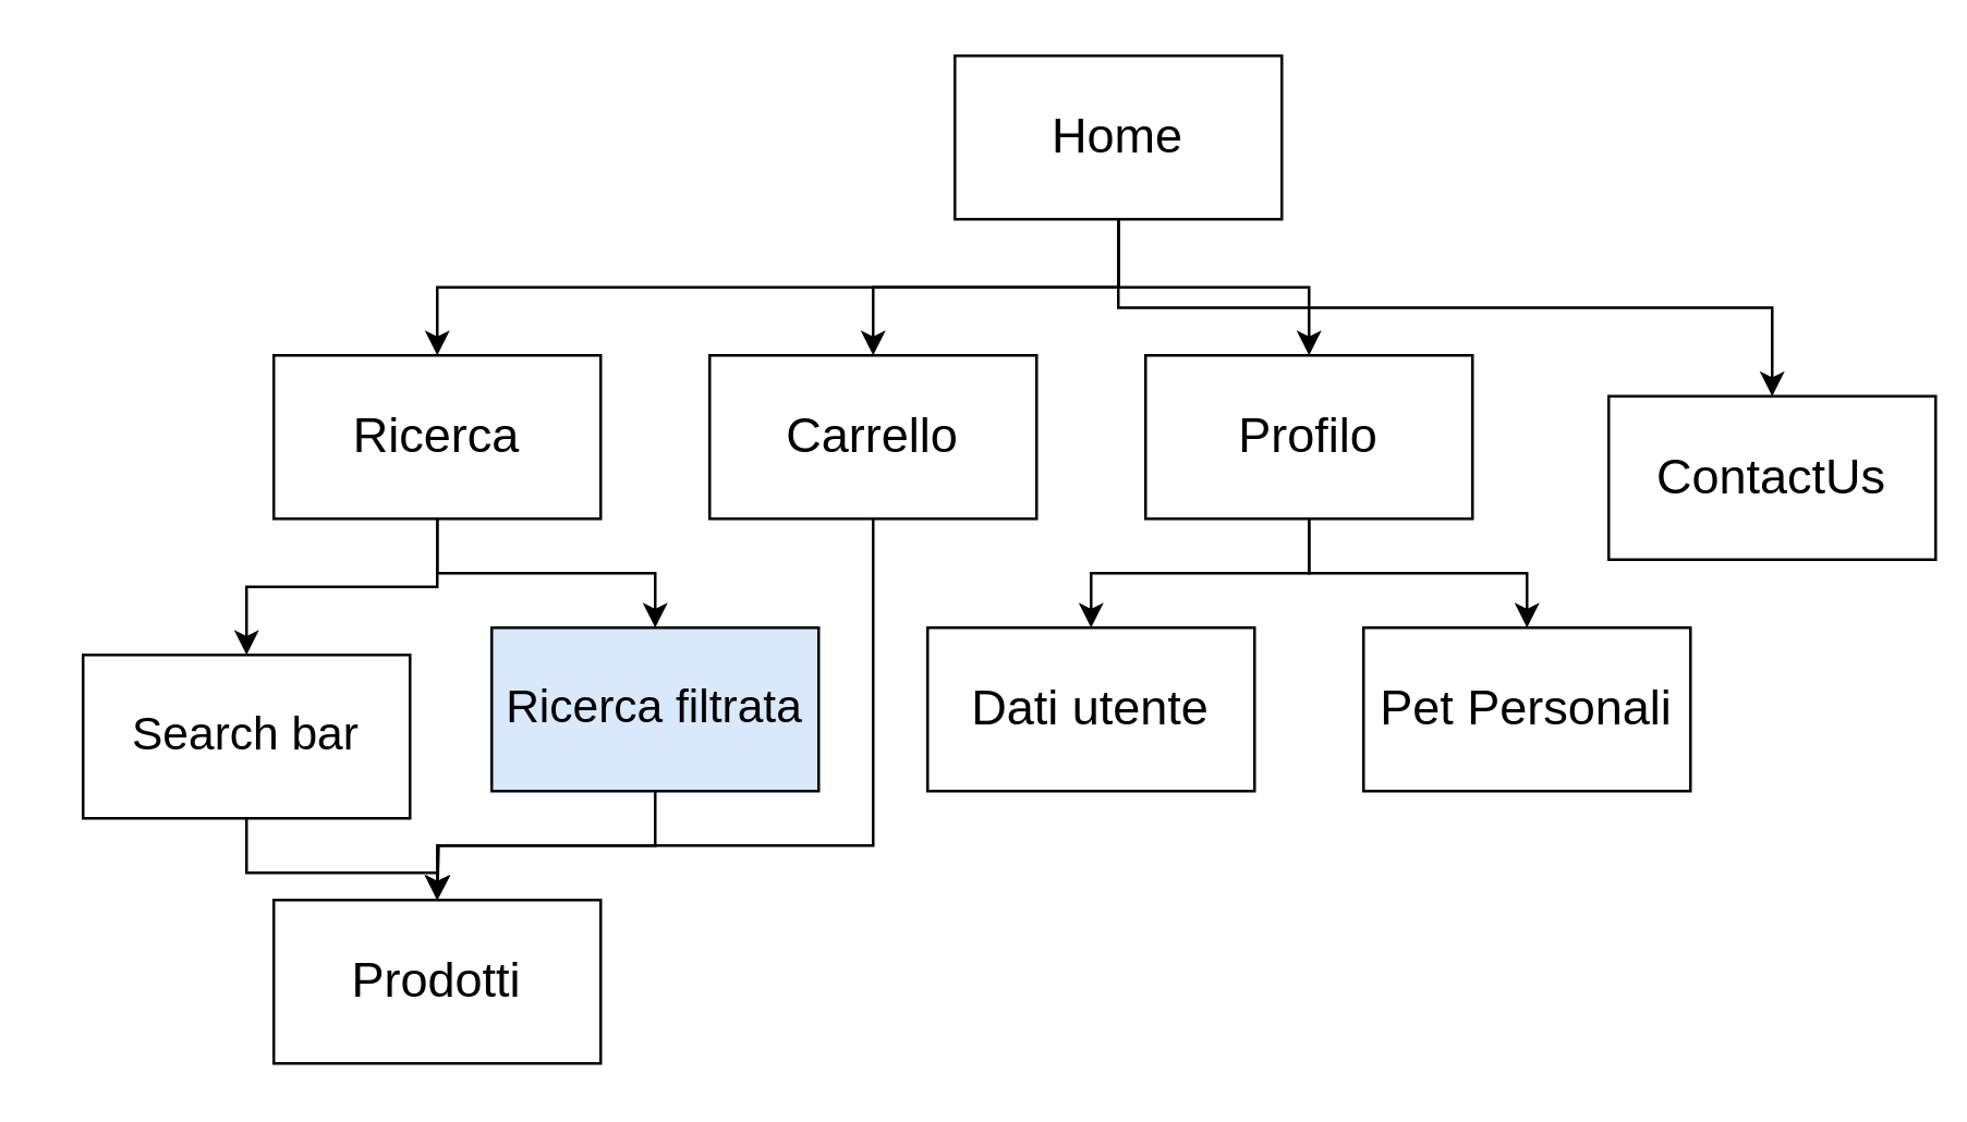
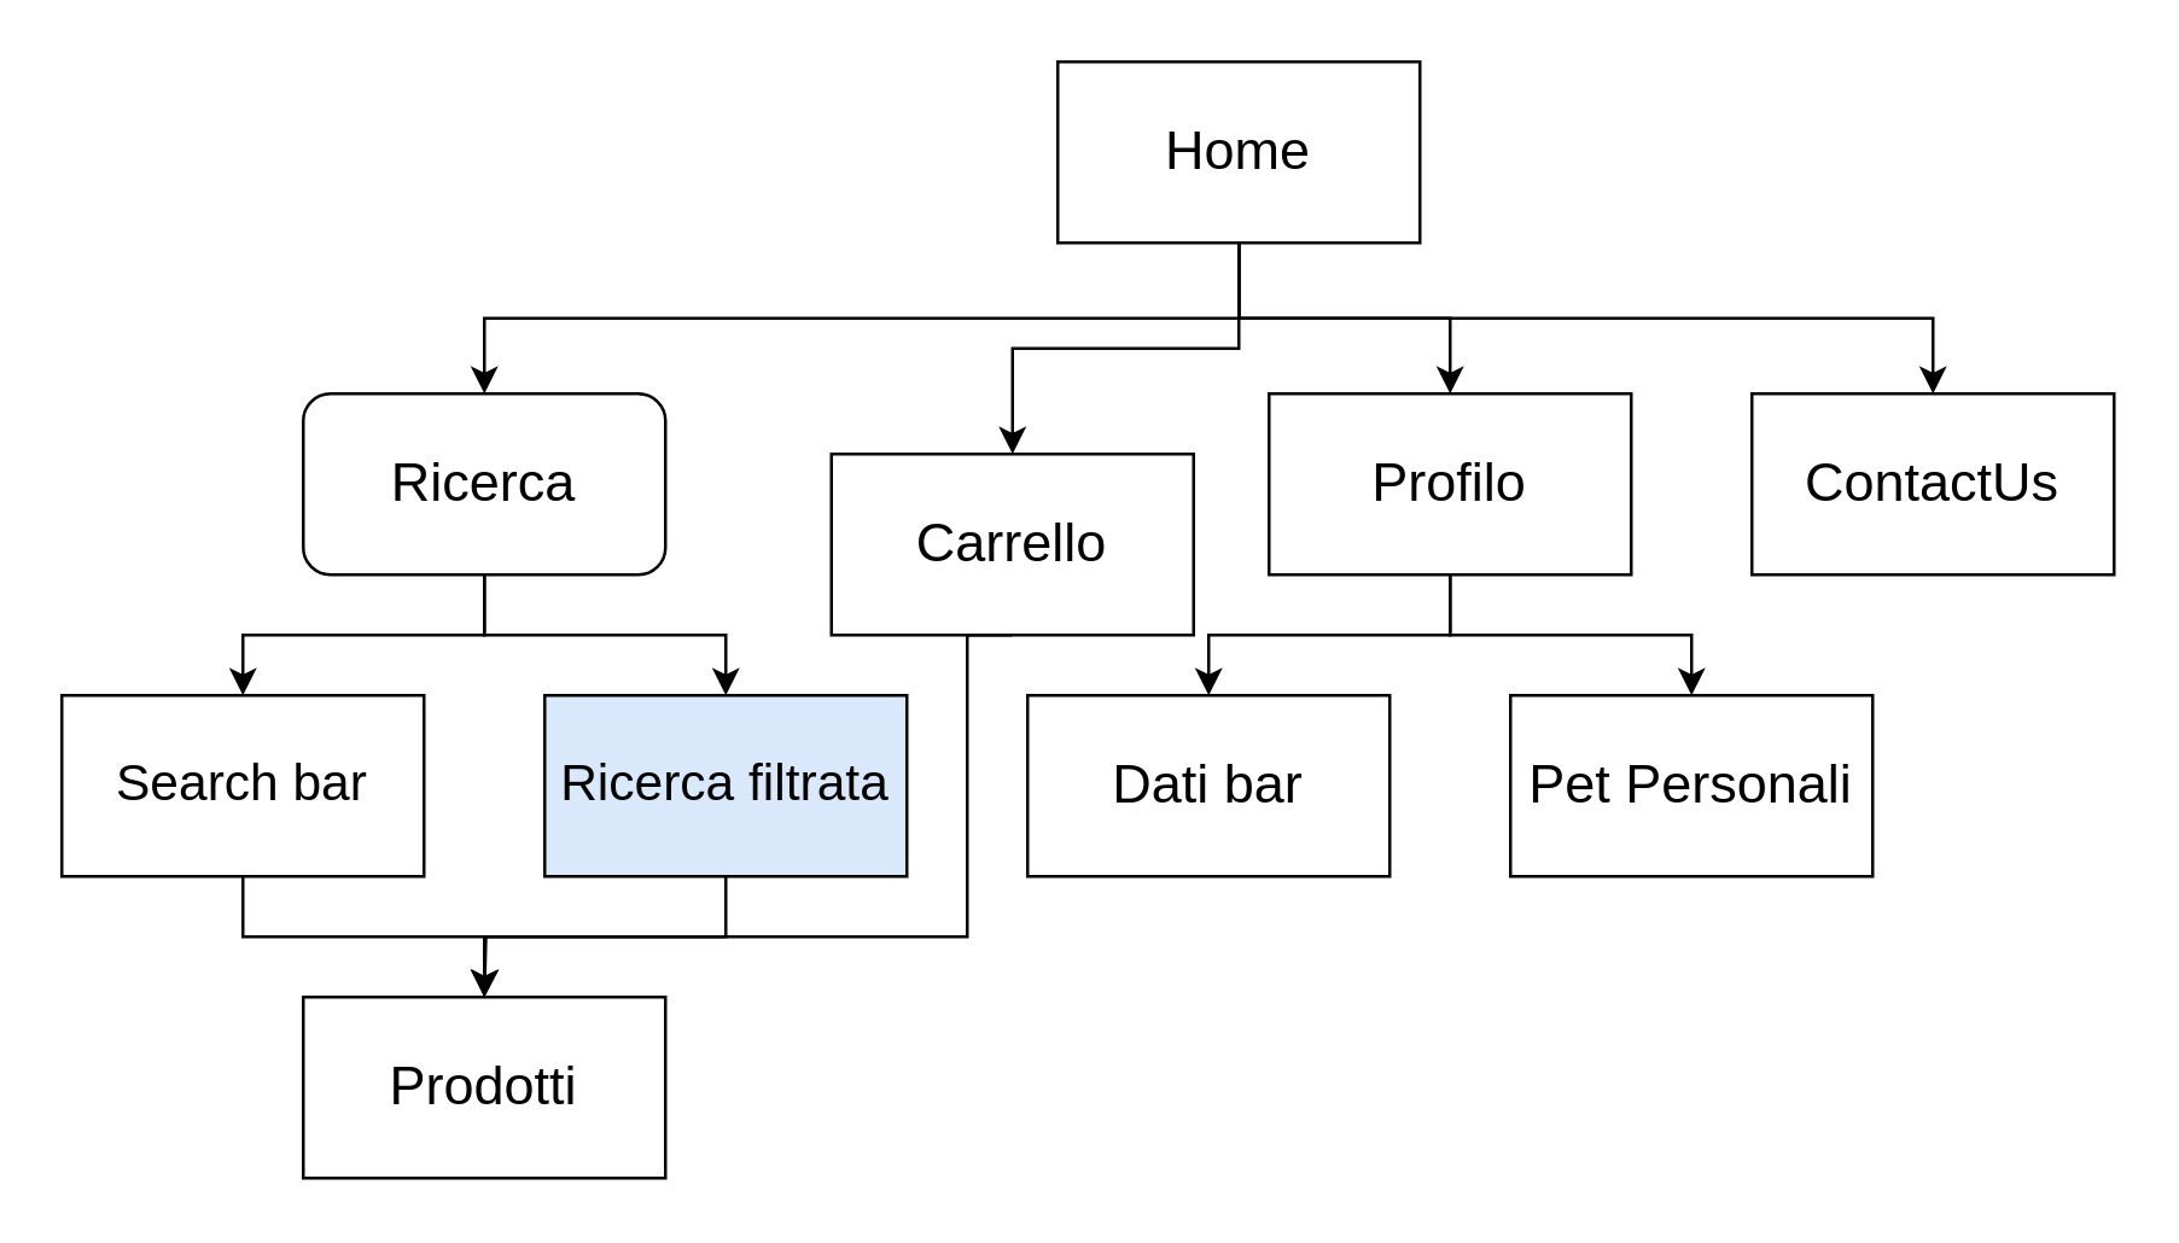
- <mxCell id="14" value="Ricerca" style="rounded=0;whiteSpace=wrap;html=1;fontSize=18;" vertex="1" parent="1"><mxGeometry x="100" y="130" width="120" height="60" as="geometry" /></mxCell>
+ <mxCell id="14" value="Ricerca" style="whiteSpace=wrap;html=1;fontSize=18;rounded=1;" vertex="1" parent="1"><mxGeometry x="100" y="130" width="120" height="60" as="geometry" /></mxCell>
- <mxCell id="8" value="Carrello" style="rounded=0;whiteSpace=wrap;html=1;fontSize=18;" vertex="1" parent="1"><mxGeometry x="260" y="130" width="120" height="60" as="geometry" /></mxCell>
+ <mxCell id="8" value="Carrello" style="rounded=0;whiteSpace=wrap;html=1;fontSize=18;" vertex="1" parent="1"><mxGeometry x="275" y="150" width="120" height="60" as="geometry" /></mxCell>
- <mxCell id="15" value="ContactUs" style="rounded=0;whiteSpace=wrap;html=1;fontSize=18;" vertex="1" parent="1"><mxGeometry x="590" y="145" width="120" height="60" as="geometry" /></mxCell>
+ <mxCell id="15" value="ContactUs" style="rounded=0;whiteSpace=wrap;html=1;fontSize=18;" vertex="1" parent="1"><mxGeometry x="580" y="130" width="120" height="60" as="geometry" /></mxCell>
- <mxCell id="20" value="Dati utente" style="rounded=0;whiteSpace=wrap;html=1;fontSize=18;" vertex="1" parent="1"><mxGeometry x="340" y="230" width="120" height="60" as="geometry" /></mxCell>
+ <mxCell id="20" value="Dati bar" style="rounded=0;whiteSpace=wrap;html=1;fontSize=18;" vertex="1" parent="1"><mxGeometry x="340" y="230" width="120" height="60" as="geometry" /></mxCell>
- <mxCell id="19" value="Search bar" style="rounded=0;whiteSpace=wrap;html=1;fontSize=17;" vertex="1" parent="1"><mxGeometry x="30" y="240" width="120" height="60" as="geometry" /></mxCell>
+ <mxCell id="19" value="Search bar" style="rounded=0;whiteSpace=wrap;html=1;fontSize=17;" vertex="1" parent="1"><mxGeometry x="20" y="230" width="120" height="60" as="geometry" /></mxCell>
